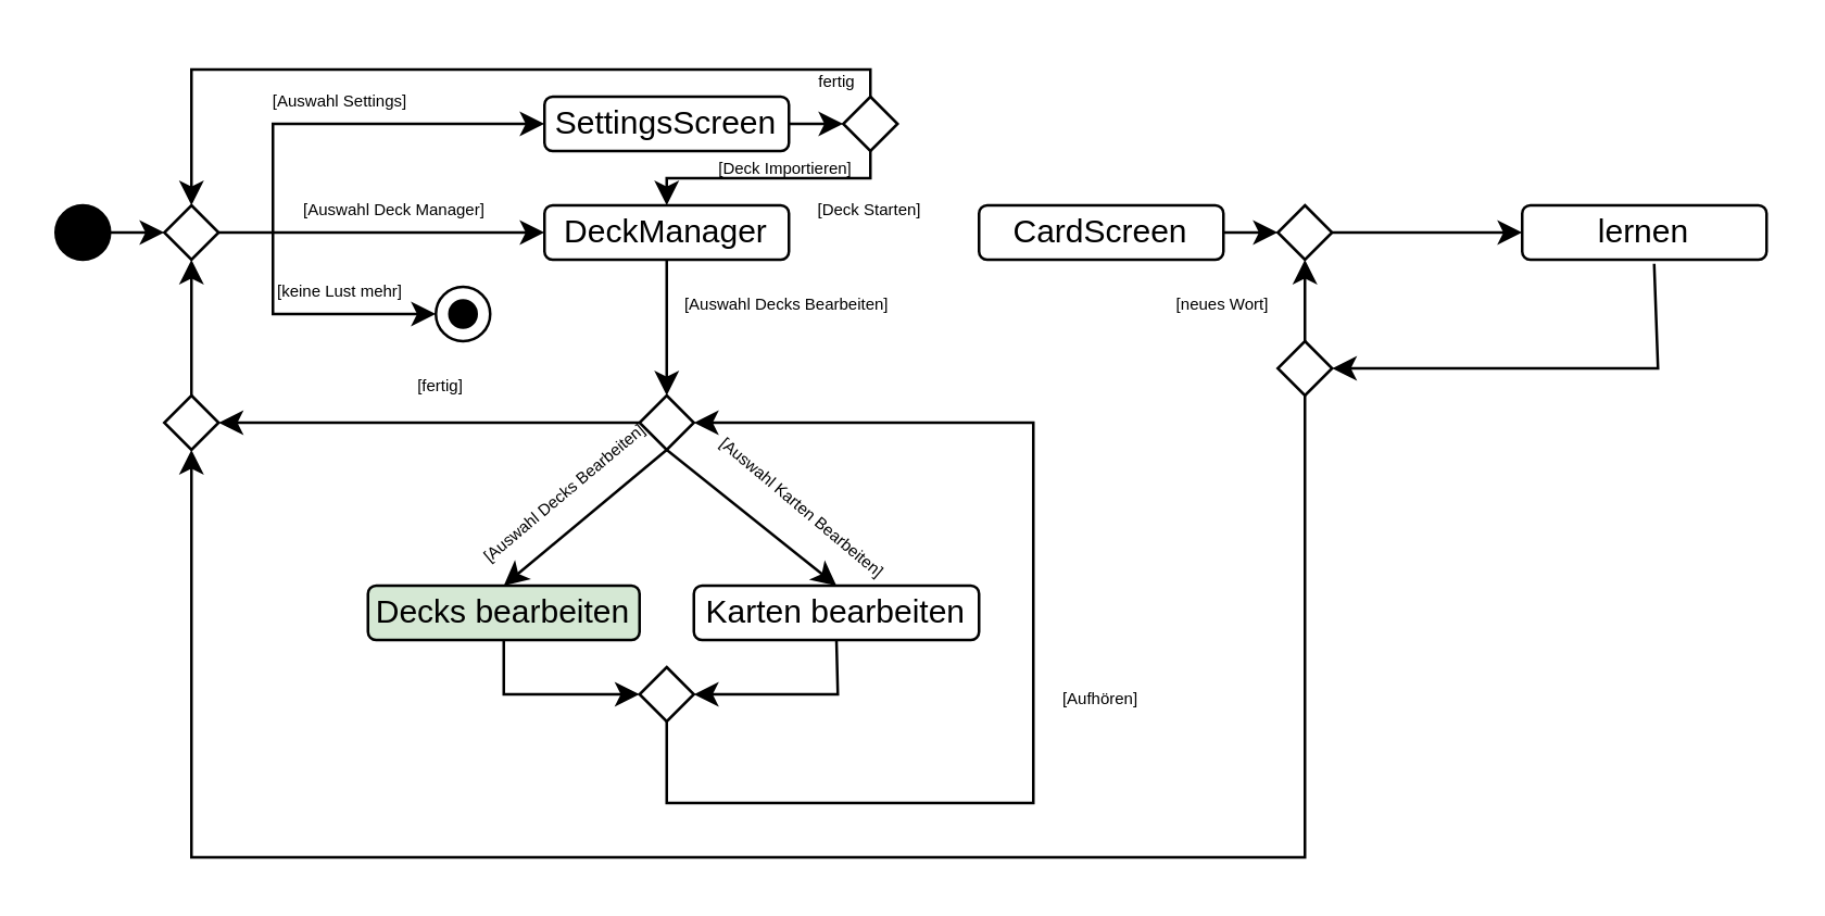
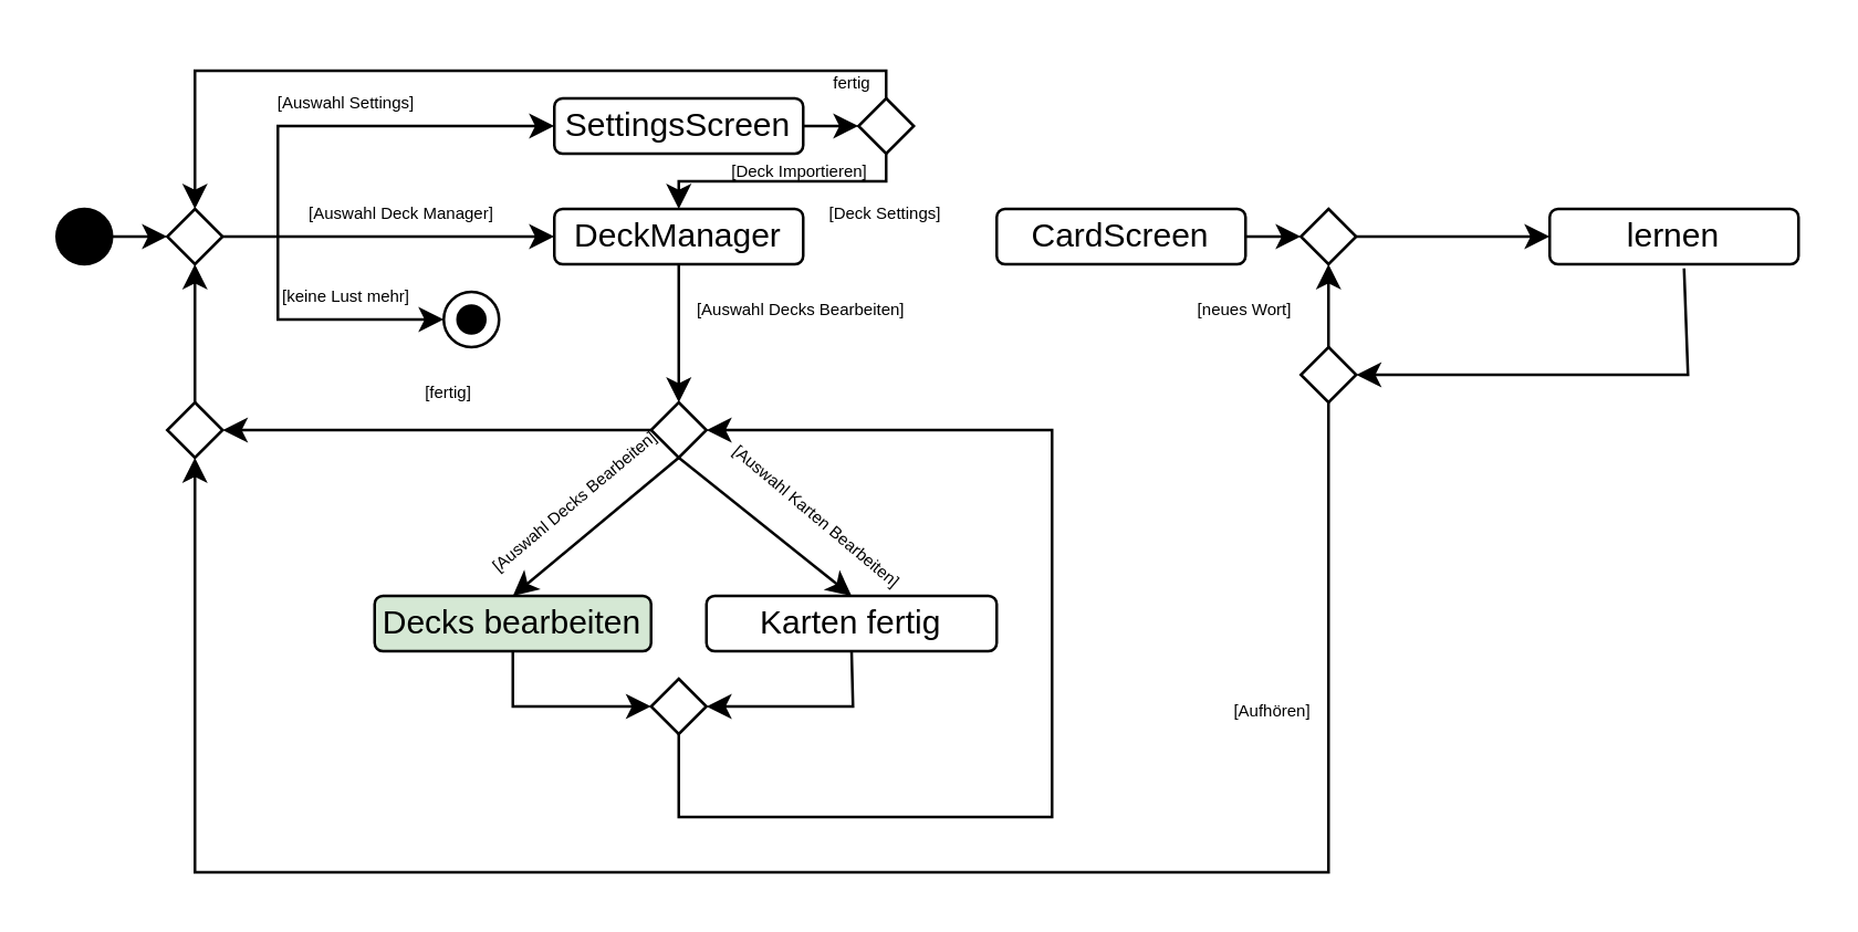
- <mxCell id="46" value="&lt;font style=&quot;font-size: 6px;&quot;&gt;[Deck Starten]&lt;/font&gt;" style="text;html=1;align=center;verticalAlign=middle;whiteSpace=wrap;rounded=0;" vertex="1" parent="1"><mxGeometry x="290" y="60" width="60" height="30" as="geometry" /></mxCell>
+ <mxCell id="46" value="&lt;font style=&quot;font-size: 6px;&quot;&gt;[Deck Settings]&lt;/font&gt;" style="text;html=1;align=center;verticalAlign=middle;whiteSpace=wrap;rounded=0;" vertex="1" parent="1"><mxGeometry x="290" y="60" width="60" height="30" as="geometry" /></mxCell>
- <mxCell id="19" value="Karten bearbeiten" style="rounded=1;whiteSpace=wrap;html=1;" vertex="1" parent="1"><mxGeometry x="255" y="215" width="105" height="20" as="geometry" /></mxCell>
+ <mxCell id="19" value="Karten fertig" style="rounded=1;whiteSpace=wrap;html=1;" vertex="1" parent="1"><mxGeometry x="255" y="215" width="105" height="20" as="geometry" /></mxCell>
- <mxCell id="48" value="&lt;font style=&quot;font-size: 6px;&quot;&gt;[Aufhören]&lt;/font&gt;" style="text;html=1;align=center;verticalAlign=middle;whiteSpace=wrap;rounded=0;" vertex="1" parent="1"><mxGeometry x="375" y="240" width="60" height="30" as="geometry" /></mxCell>
+ <mxCell id="48" value="&lt;font style=&quot;font-size: 6px;&quot;&gt;[Aufhören]&lt;/font&gt;" style="text;html=1;align=center;verticalAlign=middle;whiteSpace=wrap;rounded=0;" vertex="1" parent="1"><mxGeometry x="430" y="240" width="60" height="30" as="geometry" /></mxCell>
